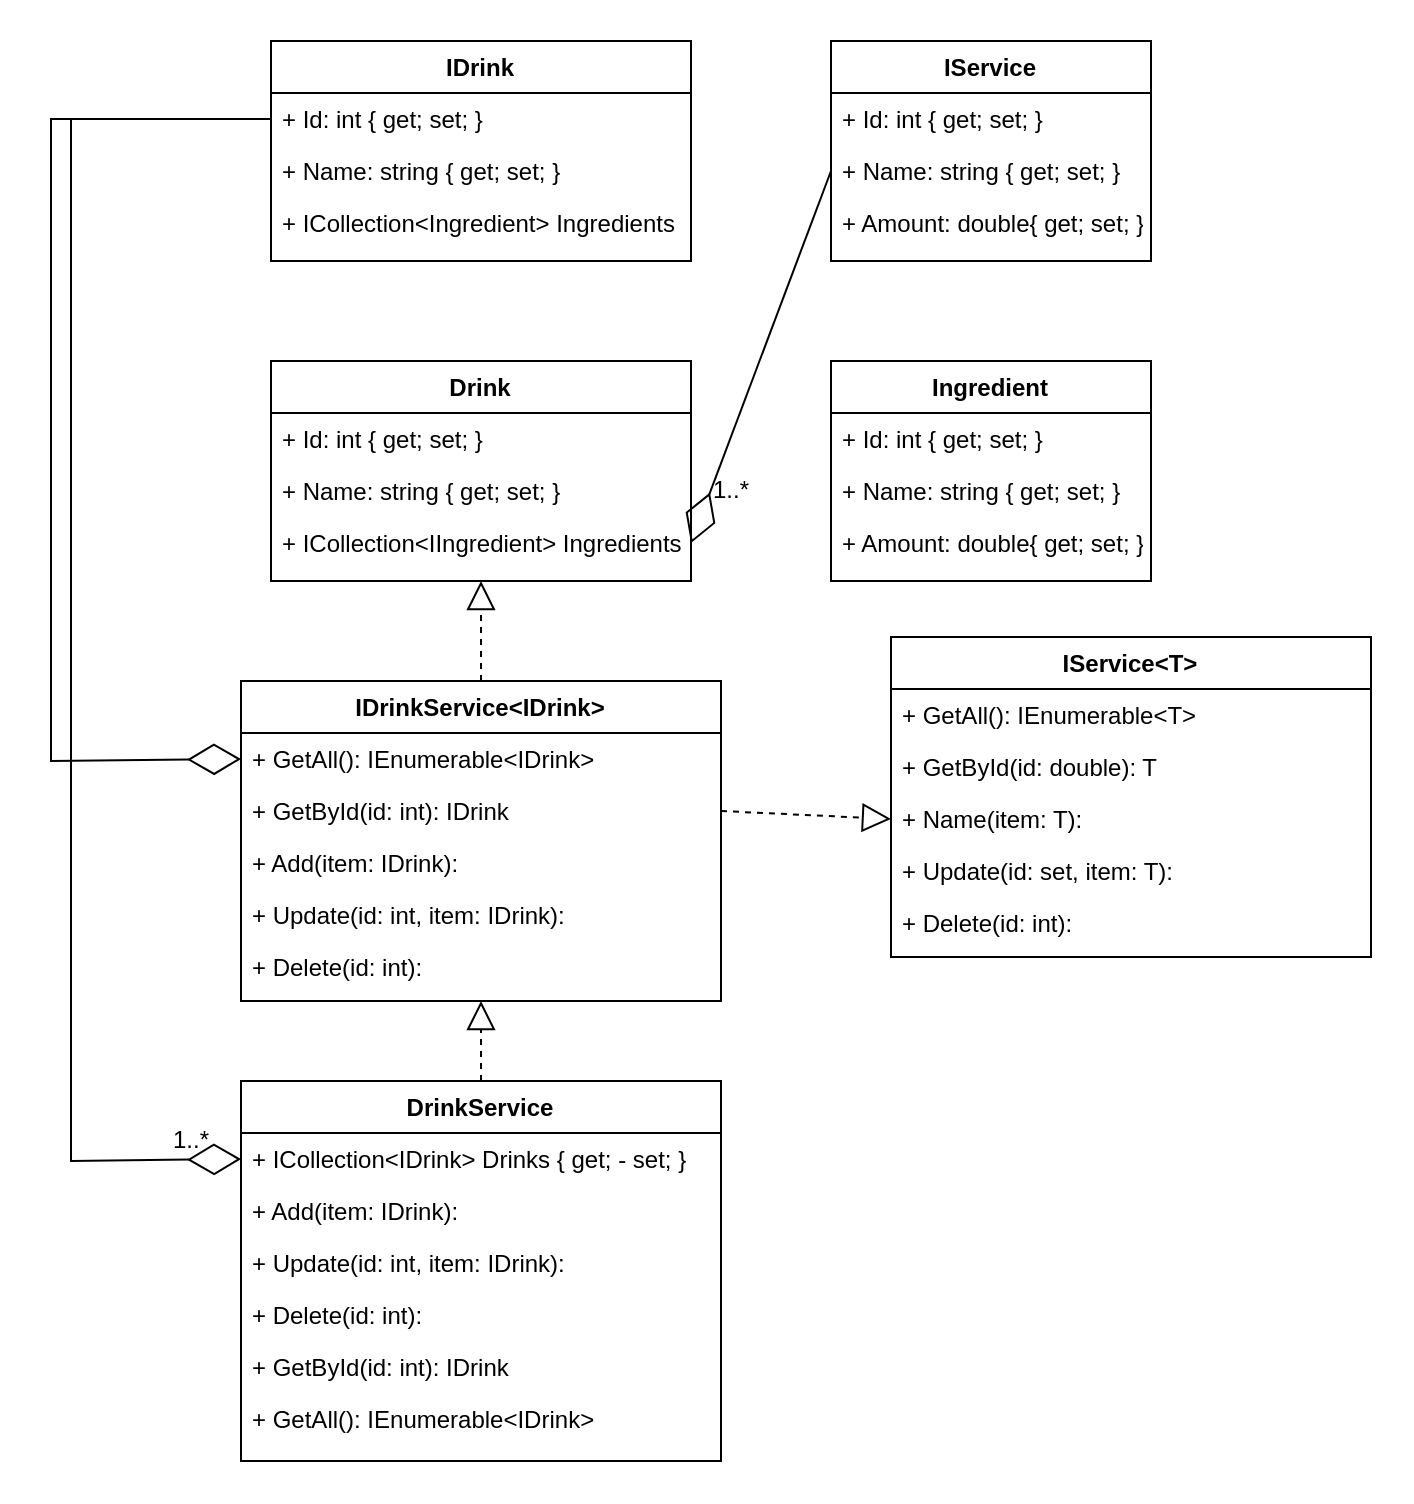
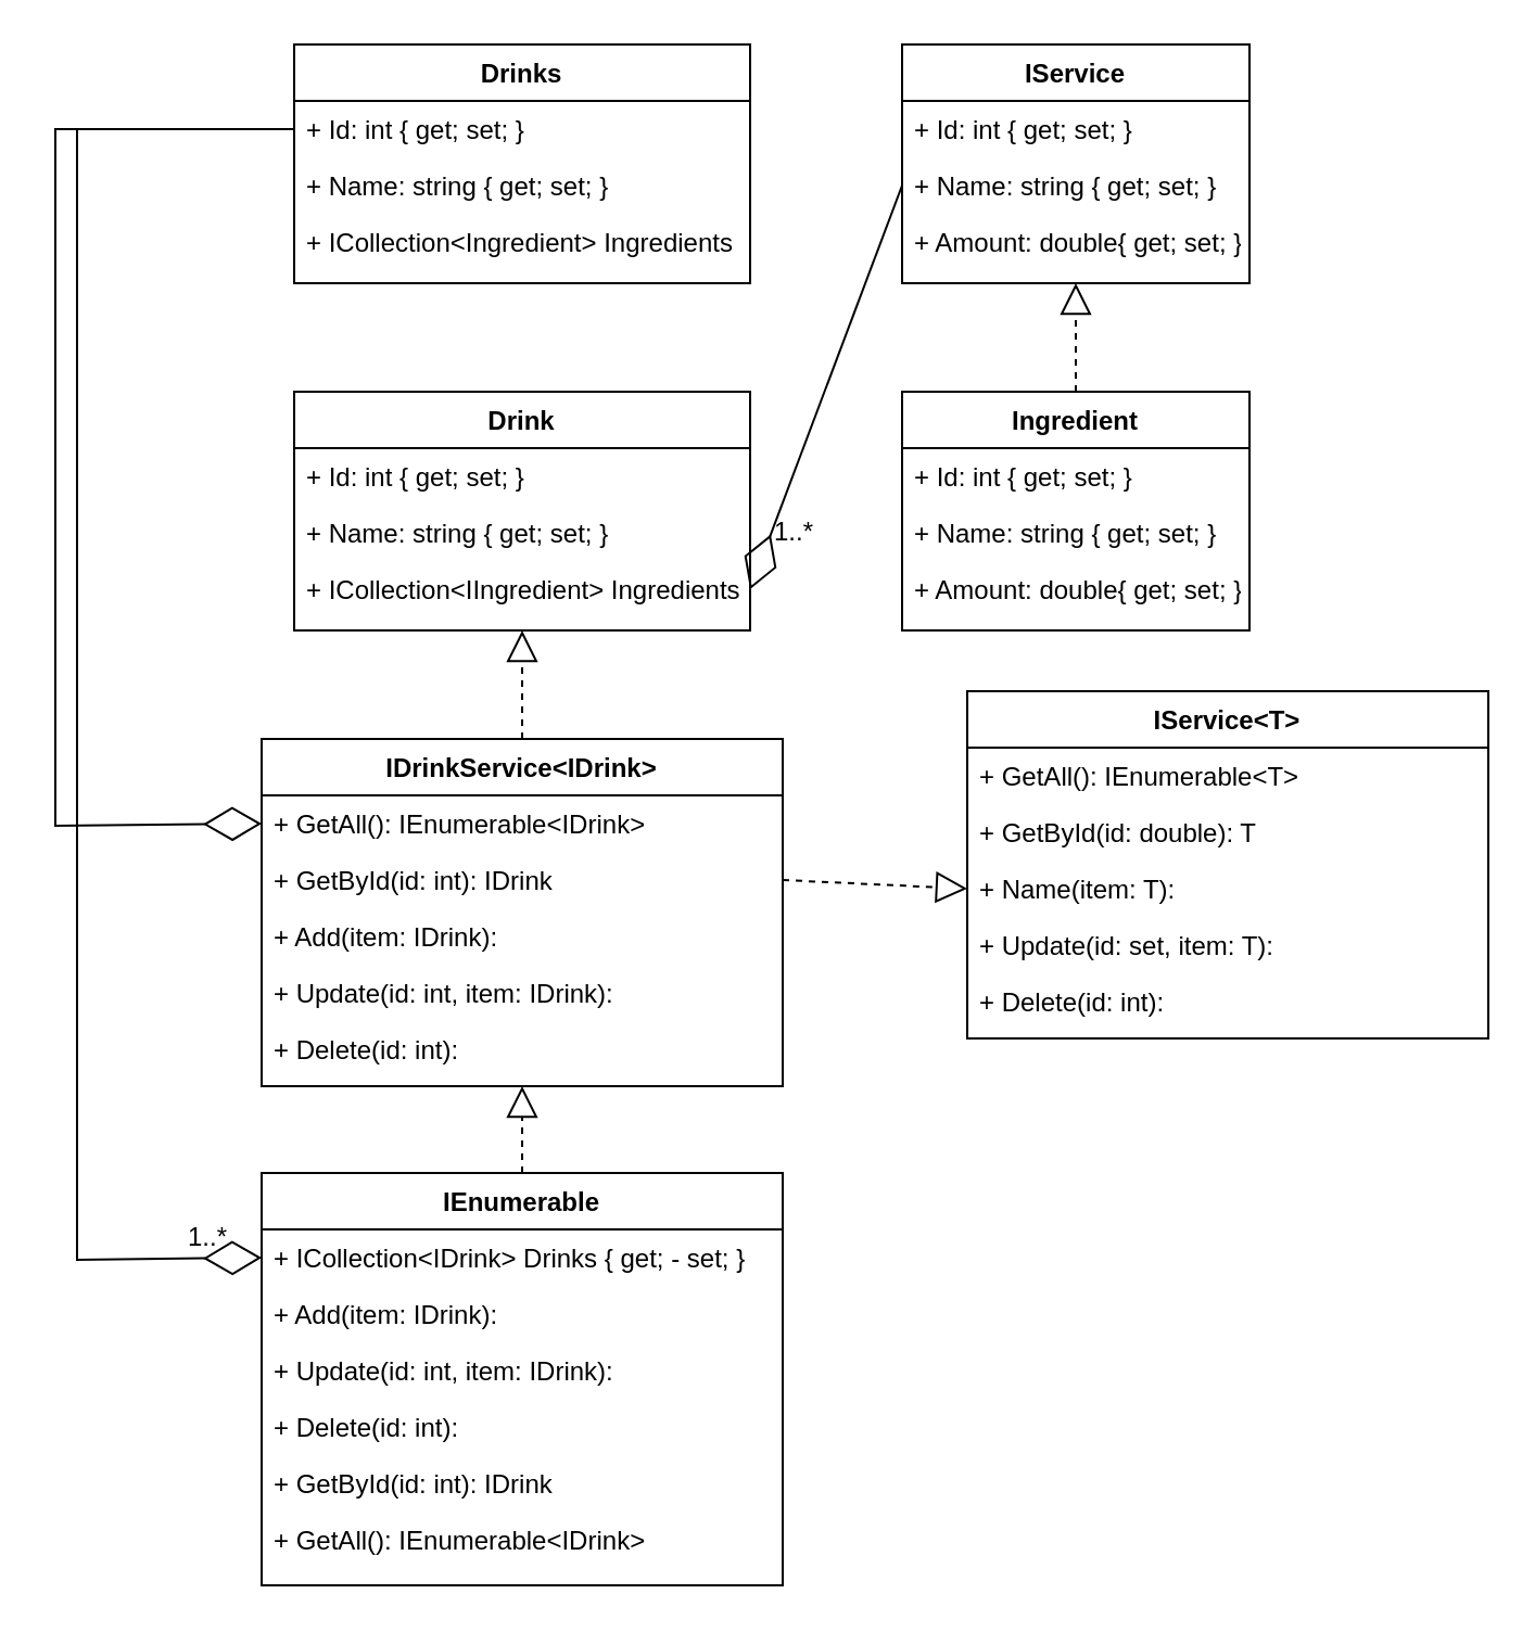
- <mxCell id="16" value="IDrink" style="swimlane;fontStyle=1;align=center;verticalAlign=top;childLayout=stackLayout;horizontal=1;startSize=26;horizontalStack=0;resizeParent=1;resizeLast=0;collapsible=1;marginBottom=0;rounded=0;shadow=0;strokeWidth=1;" vertex="1" parent="1"><mxGeometry x="130" y="20" width="210" height="110" as="geometry"><mxRectangle x="230" y="140" width="160" height="26" as="alternateBounds" /></mxGeometry></mxCell>
+ <mxCell id="16" value="Drinks" style="swimlane;fontStyle=1;align=center;verticalAlign=top;childLayout=stackLayout;horizontal=1;startSize=26;horizontalStack=0;resizeParent=1;resizeLast=0;collapsible=1;marginBottom=0;rounded=0;shadow=0;strokeWidth=1;" vertex="1" parent="1"><mxGeometry x="130" y="20" width="210" height="110" as="geometry"><mxRectangle x="230" y="140" width="160" height="26" as="alternateBounds" /></mxGeometry></mxCell>
+ <mxCell id="24" value="" style="endArrow=block;dashed=1;endFill=0;endSize=12;html=1;rounded=0;exitX=0.5;exitY=0;exitDx=0;exitDy=0;entryX=0.5;entryY=1;entryDx=0;entryDy=0;" edge="1" parent="1" source="12" target="20"><mxGeometry width="160" relative="1" as="geometry"><mxPoint x="245" y="190" as="sourcePoint" /><mxPoint x="245" y="140" as="targetPoint" /></mxGeometry></mxCell>
- <mxCell id="33" value="DrinkService" style="swimlane;fontStyle=1;align=center;verticalAlign=top;childLayout=stackLayout;horizontal=1;startSize=26;horizontalStack=0;resizeParent=1;resizeLast=0;collapsible=1;marginBottom=0;rounded=0;shadow=0;strokeWidth=1;" vertex="1" parent="1"><mxGeometry x="115" y="540" width="240" height="190" as="geometry"><mxRectangle x="130" y="380" width="160" height="26" as="alternateBounds" /></mxGeometry></mxCell>
+ <mxCell id="33" value="IEnumerable" style="swimlane;fontStyle=1;align=center;verticalAlign=top;childLayout=stackLayout;horizontal=1;startSize=26;horizontalStack=0;resizeParent=1;resizeLast=0;collapsible=1;marginBottom=0;rounded=0;shadow=0;strokeWidth=1;" vertex="1" parent="1"><mxGeometry x="115" y="540" width="240" height="190" as="geometry"><mxRectangle x="130" y="380" width="160" height="26" as="alternateBounds" /></mxGeometry></mxCell>
